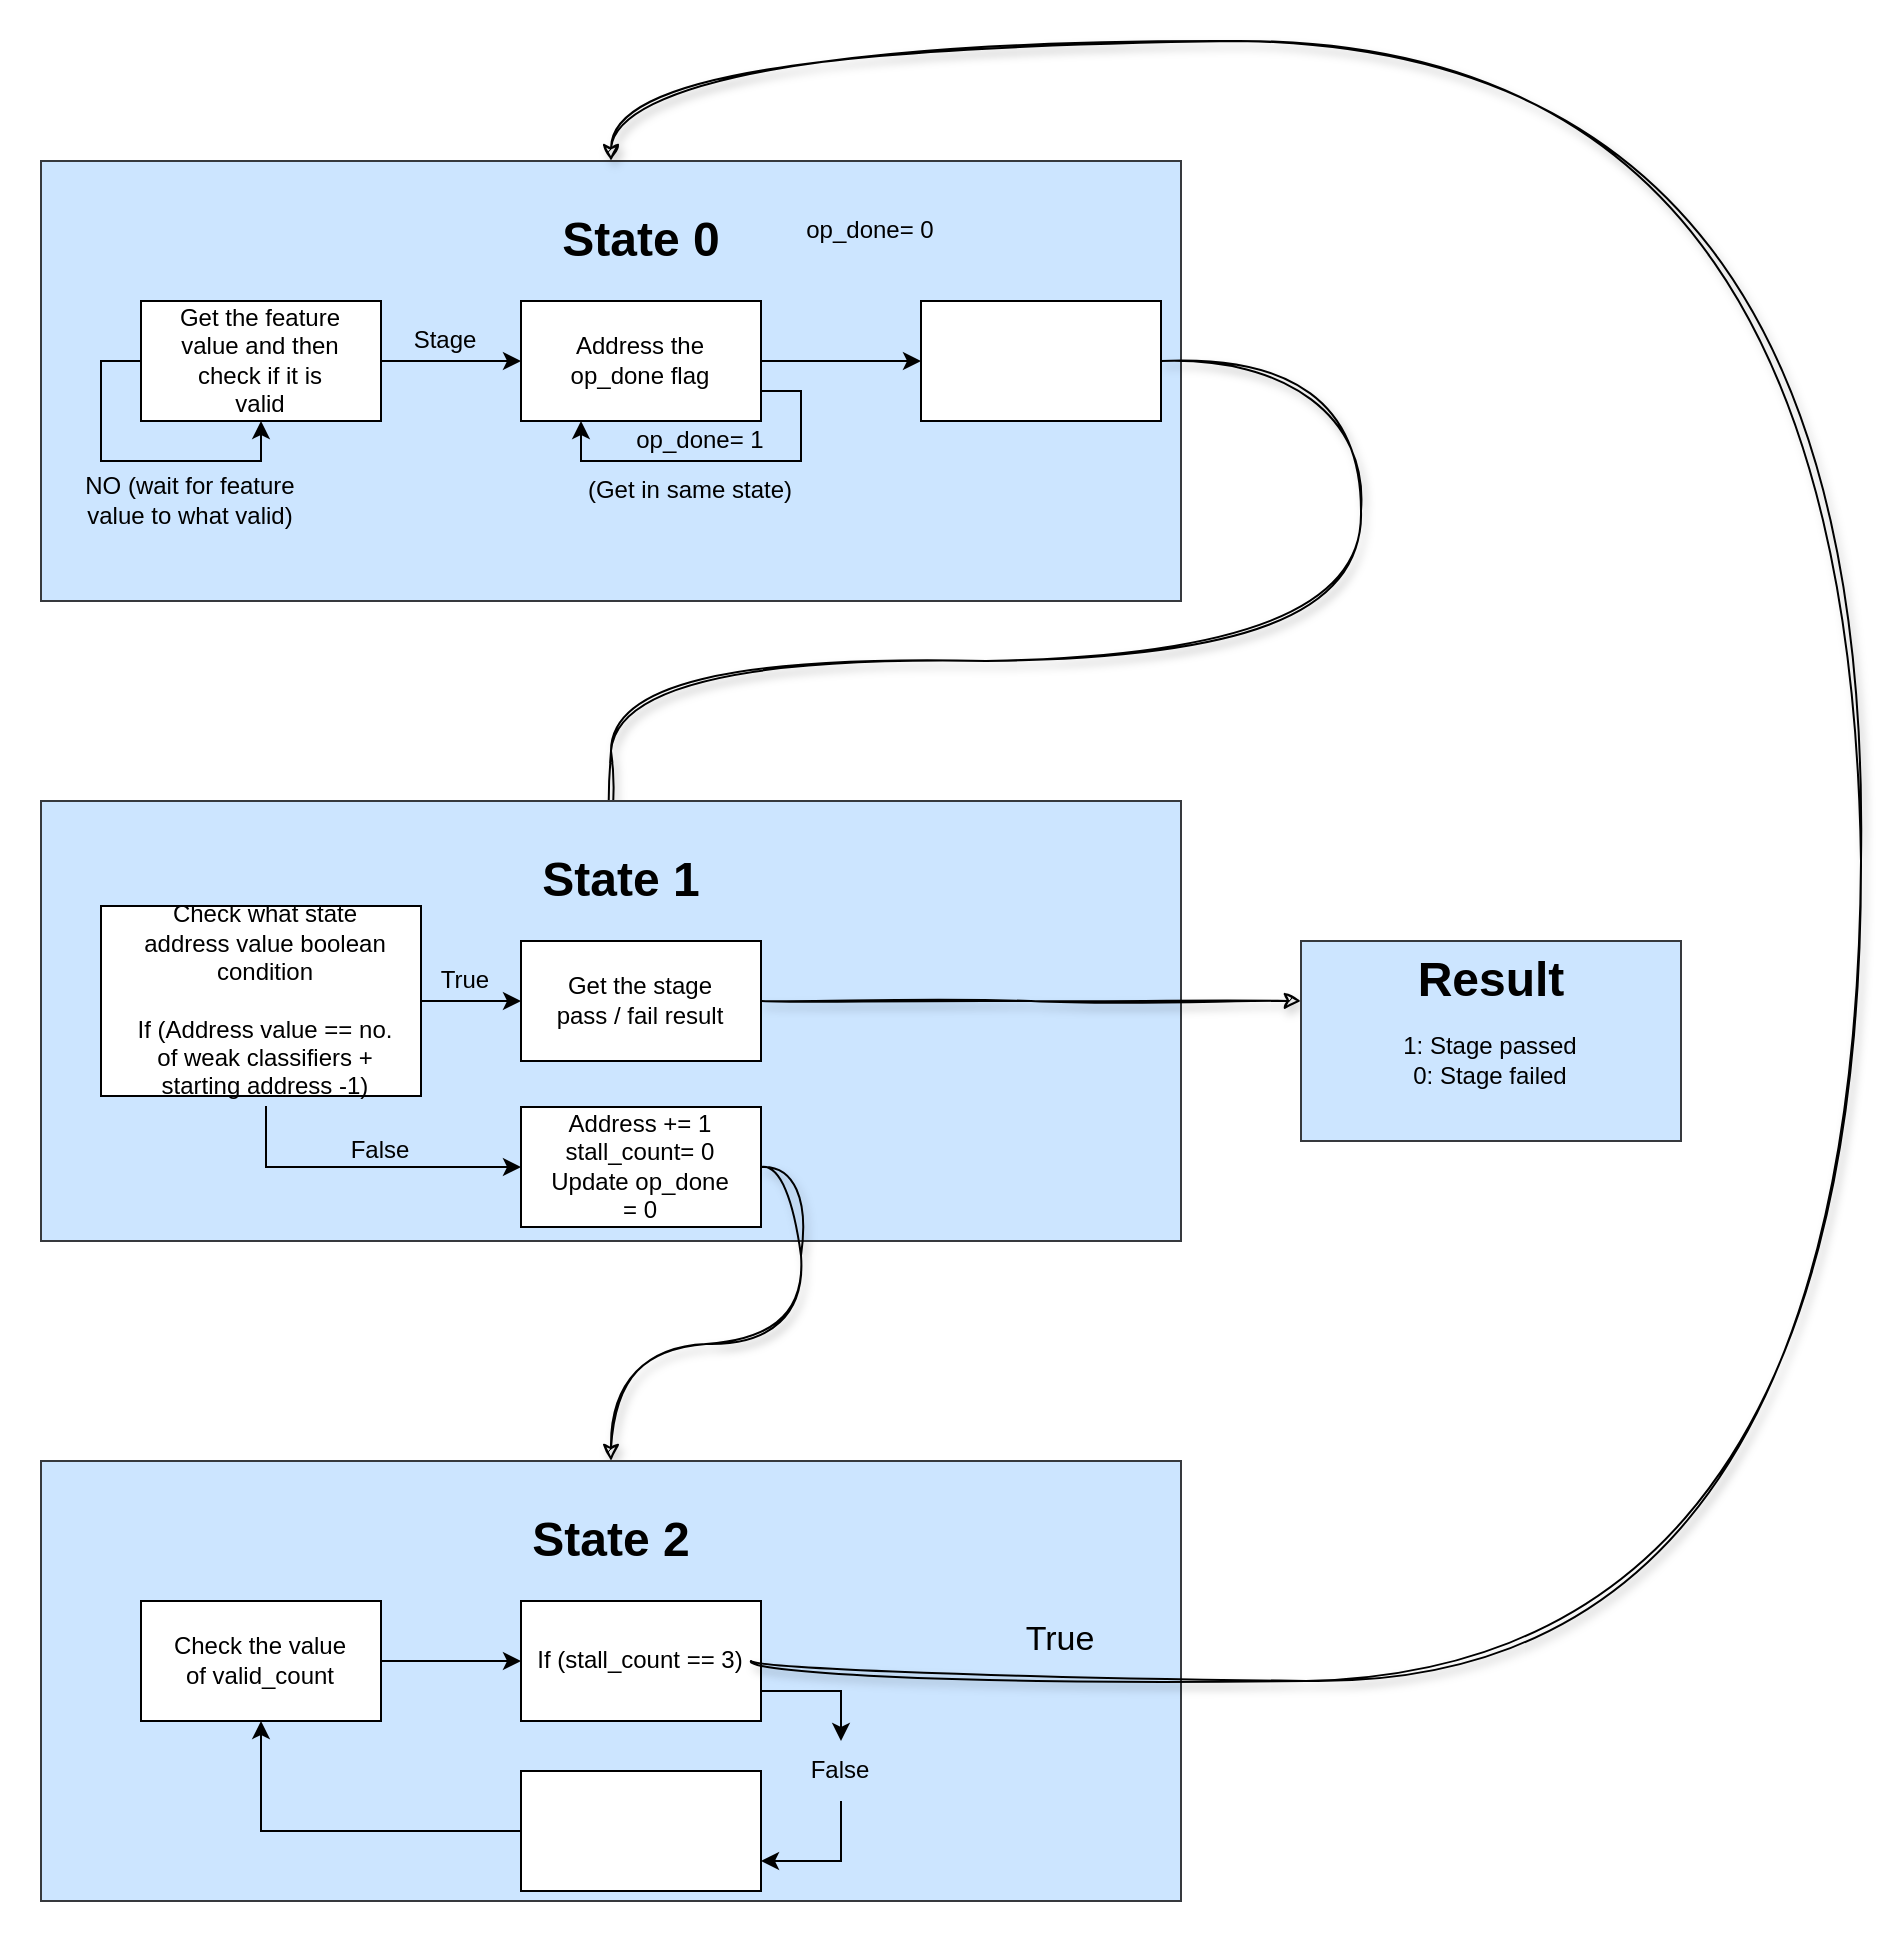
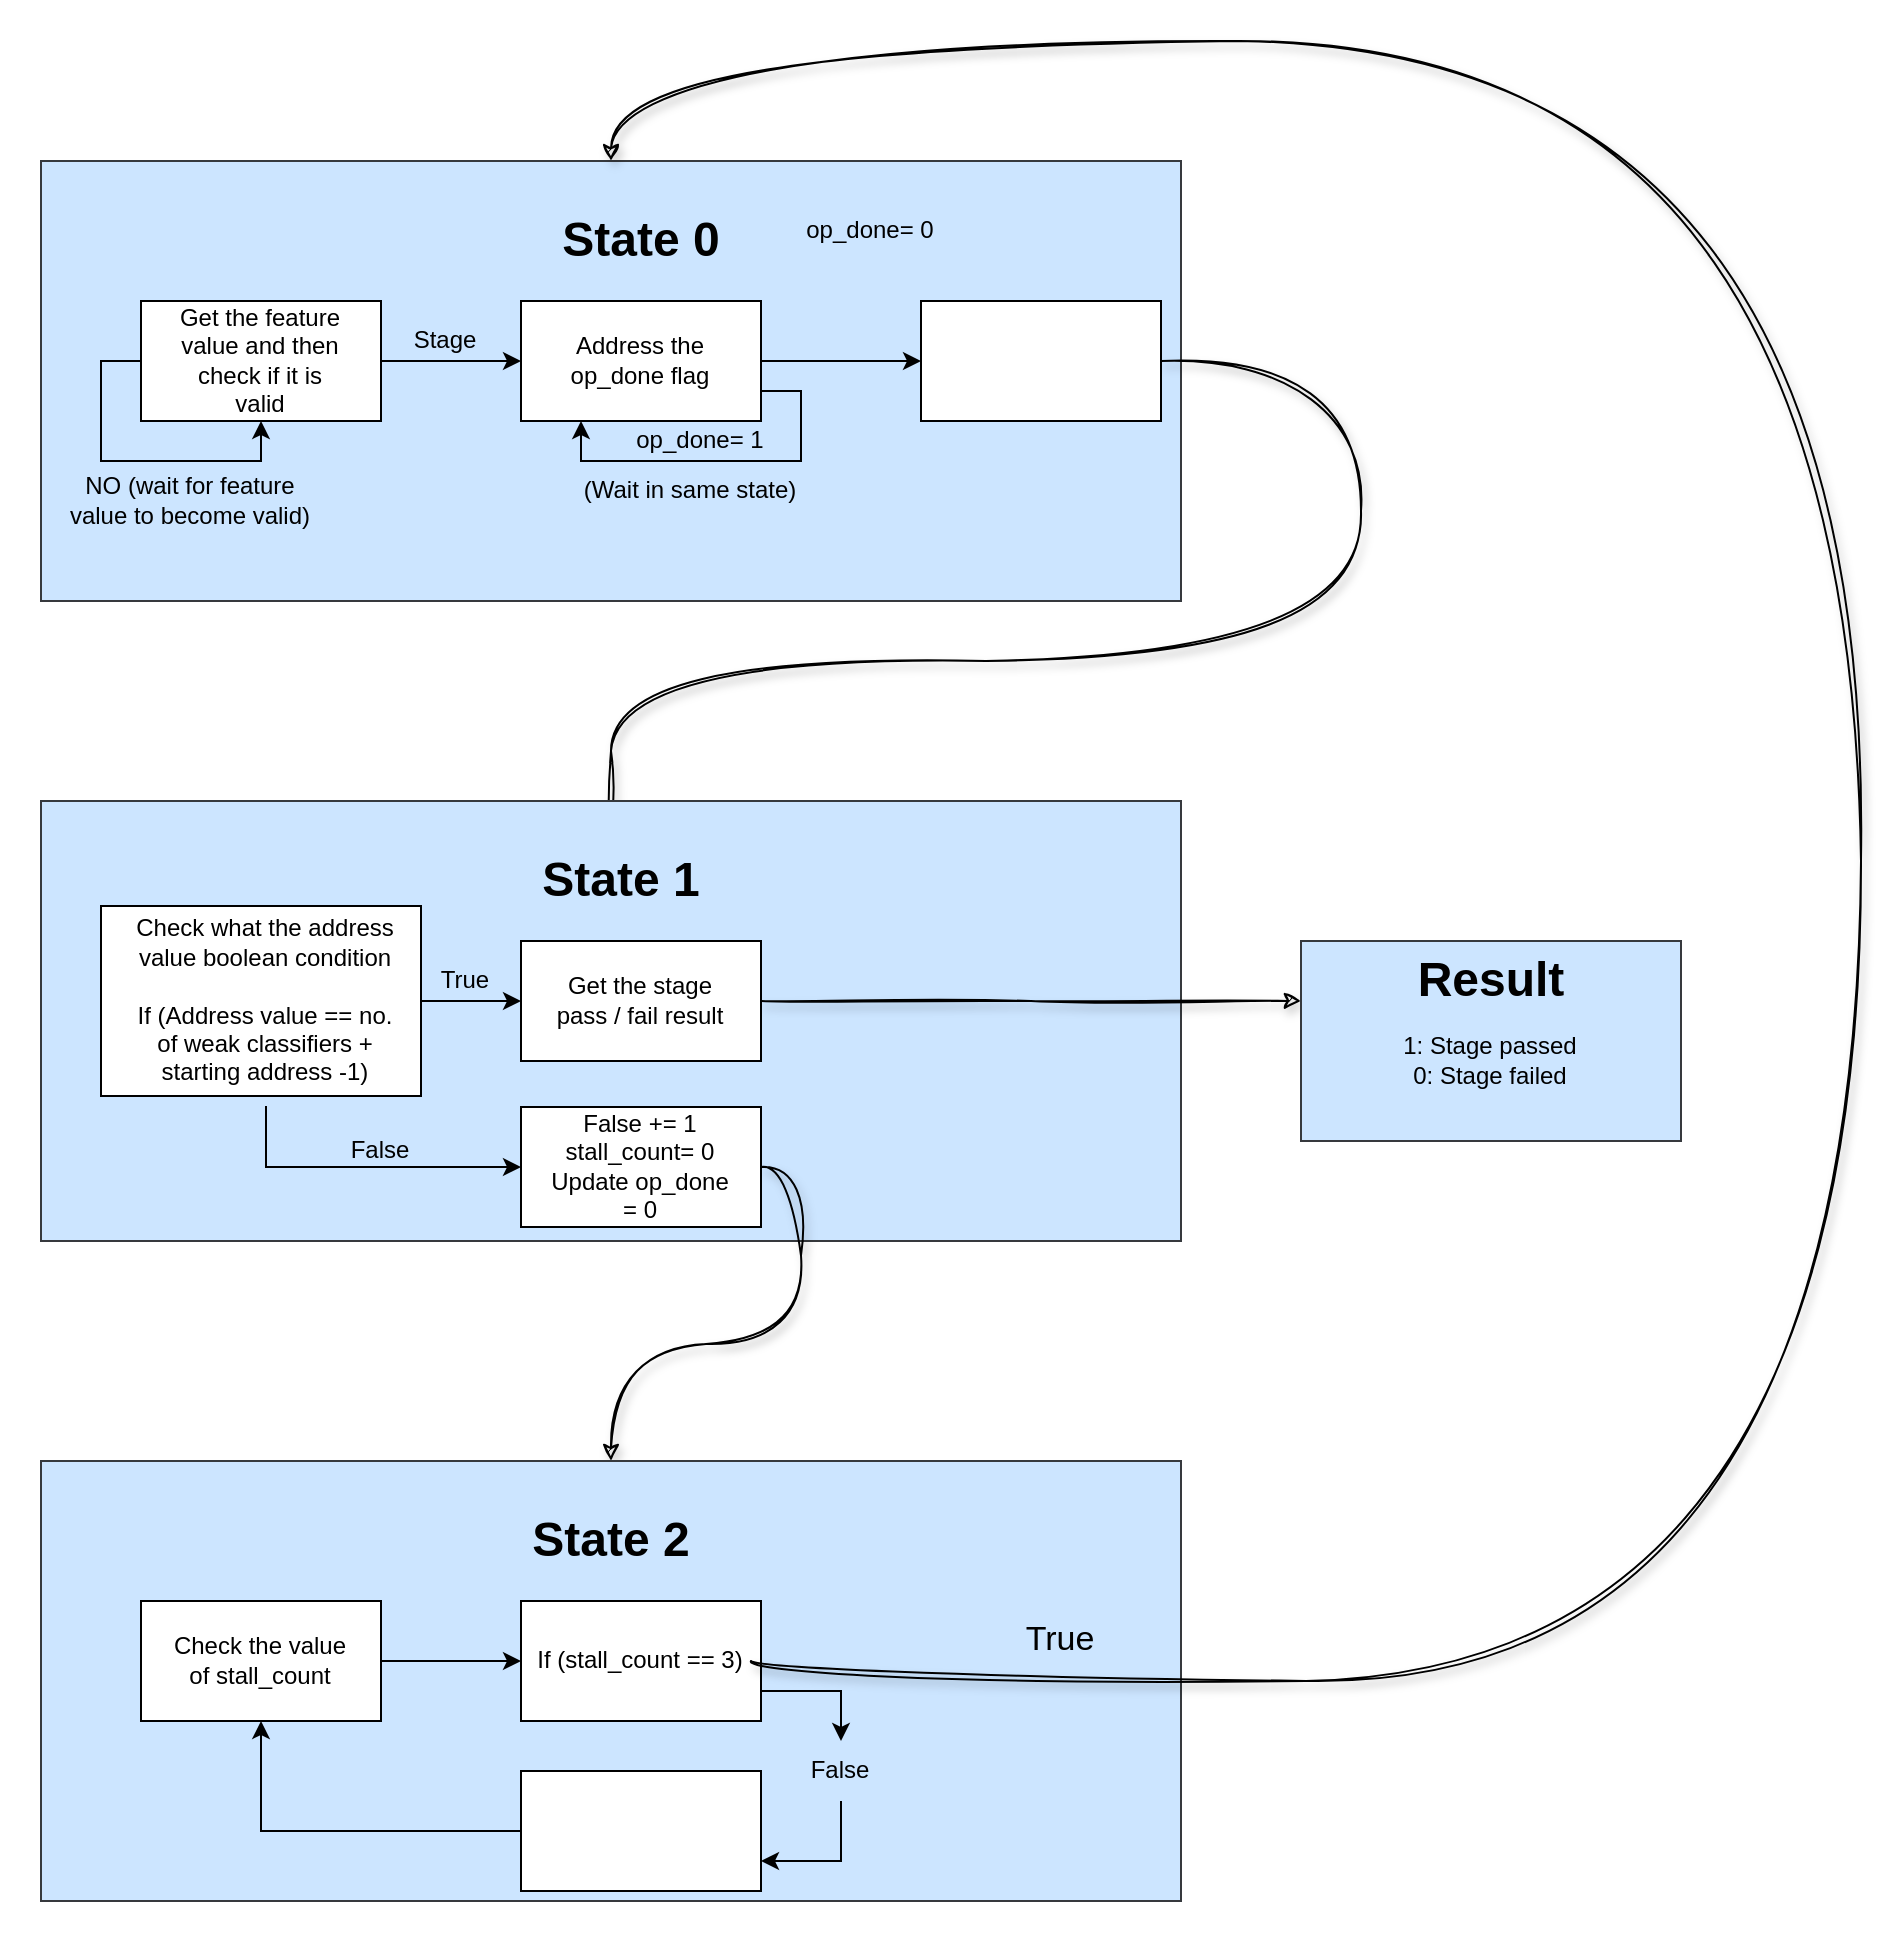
- <mxCell id="18" value="(Get in same state)" style="text;html=1;align=center;verticalAlign=middle;whiteSpace=wrap;rounded=0;direction=west;" parent="1" vertex="1"><mxGeometry x="280" y="230" width="130" height="30" as="geometry" /></mxCell>
+ <mxCell id="18" value="(Wait in same state)" style="text;html=1;align=center;verticalAlign=middle;whiteSpace=wrap;rounded=0;direction=west;" parent="1" vertex="1"><mxGeometry x="280" y="230" width="130" height="30" as="geometry" /></mxCell>
- <mxCell id="12" value="NO (wait for feature value to what valid)" style="text;html=1;align=center;verticalAlign=middle;whiteSpace=wrap;rounded=0;" parent="1" vertex="1"><mxGeometry x="30" y="235" width="130" height="30" as="geometry" /></mxCell>
+ <mxCell id="12" value="NO (wait for feature value to become valid)" style="text;html=1;align=center;verticalAlign=middle;whiteSpace=wrap;rounded=0;" parent="1" vertex="1"><mxGeometry x="30" y="235" width="130" height="30" as="geometry" /></mxCell>
- <mxCell id="24" value="Check what state address value boolean condition&lt;div&gt;&lt;br&gt;&lt;/div&gt;&lt;div&gt;If (Address value == no. of weak classifiers + starting address -1)&lt;/div&gt;" style="text;html=1;align=center;verticalAlign=middle;whiteSpace=wrap;rounded=0;" parent="1" vertex="1"><mxGeometry x="65" y="447.5" width="135" height="105" as="geometry" /></mxCell>
+ <mxCell id="24" value="Check what the address value boolean condition&lt;div&gt;&lt;br&gt;&lt;/div&gt;&lt;div&gt;If (Address value == no. of weak classifiers + starting address -1)&lt;/div&gt;" style="text;html=1;align=center;verticalAlign=middle;whiteSpace=wrap;rounded=0;" parent="1" vertex="1"><mxGeometry x="65" y="447.5" width="135" height="105" as="geometry" /></mxCell>
- <mxCell id="33" value="Address += 1&lt;div&gt;stall_count= 0&lt;br&gt;&lt;div&gt;Update op_done = 0&lt;/div&gt;&lt;/div&gt;" style="text;html=1;align=center;verticalAlign=middle;whiteSpace=wrap;rounded=0;" parent="1" vertex="1"><mxGeometry x="270" y="563" width="100" height="40" as="geometry" /></mxCell>
+ <mxCell id="33" value="False += 1&lt;div&gt;stall_count= 0&lt;br&gt;&lt;div&gt;Update op_done = 0&lt;/div&gt;&lt;/div&gt;" style="text;html=1;align=center;verticalAlign=middle;whiteSpace=wrap;rounded=0;" parent="1" vertex="1"><mxGeometry x="270" y="563" width="100" height="40" as="geometry" /></mxCell>
- <mxCell id="41" value="Check the value of valid_count" style="text;html=1;align=center;verticalAlign=middle;whiteSpace=wrap;rounded=0;" parent="1" vertex="1"><mxGeometry x="85" y="815" width="90" height="30" as="geometry" /></mxCell>
+ <mxCell id="41" value="Check the value of stall_count" style="text;html=1;align=center;verticalAlign=middle;whiteSpace=wrap;rounded=0;" parent="1" vertex="1"><mxGeometry x="85" y="815" width="90" height="30" as="geometry" /></mxCell>
